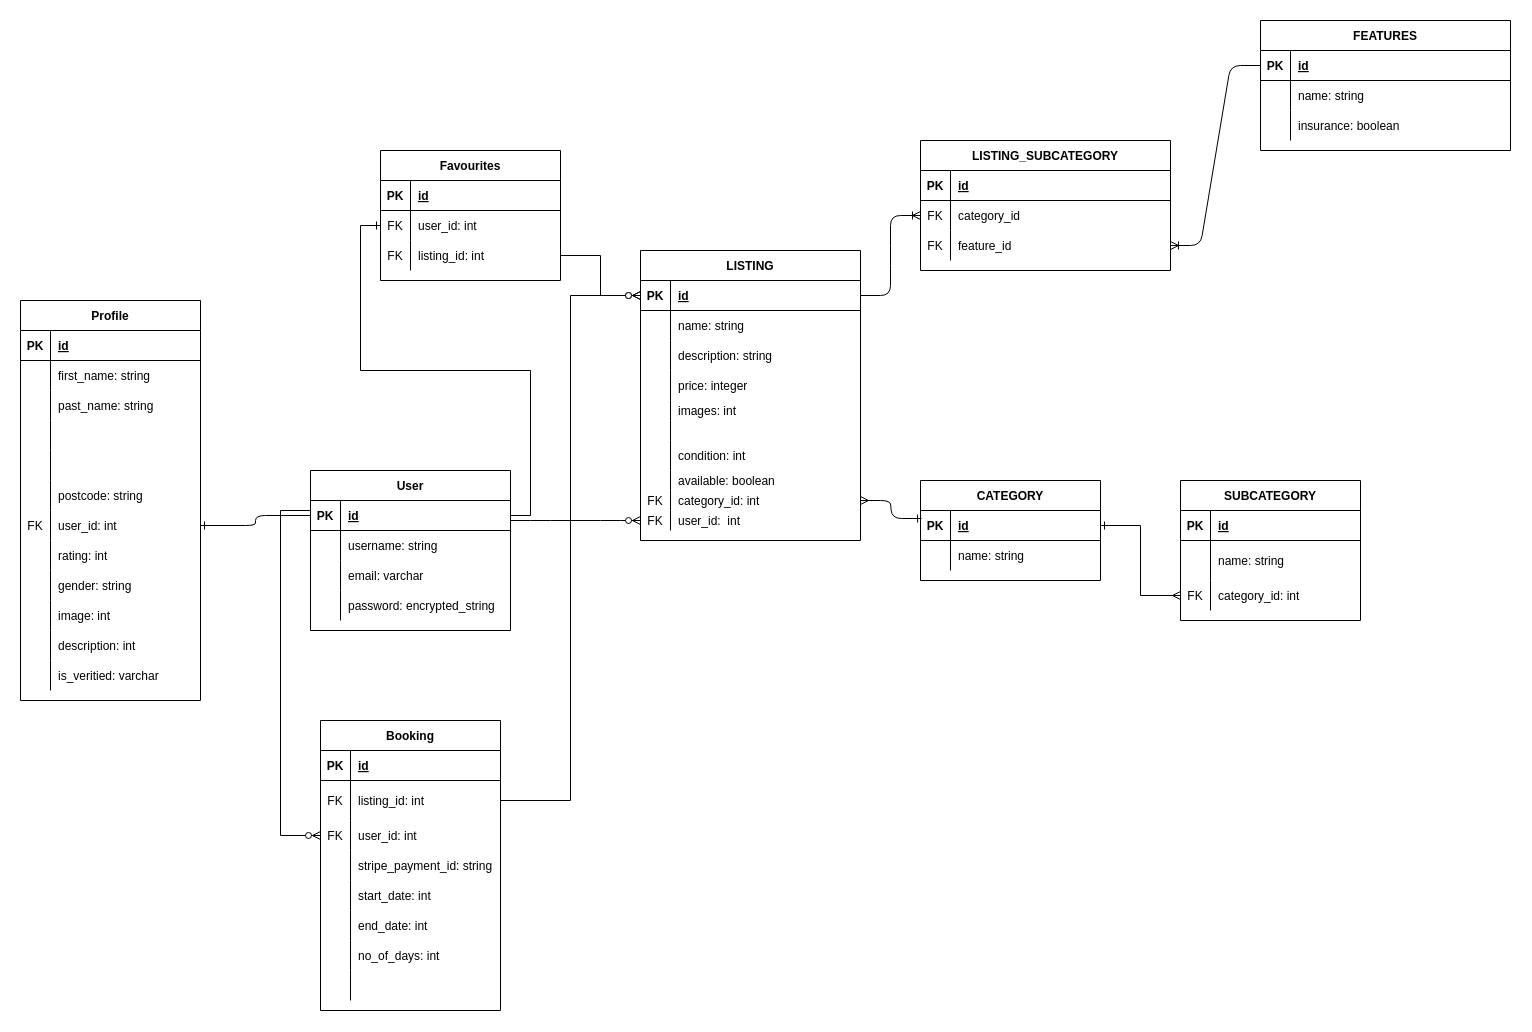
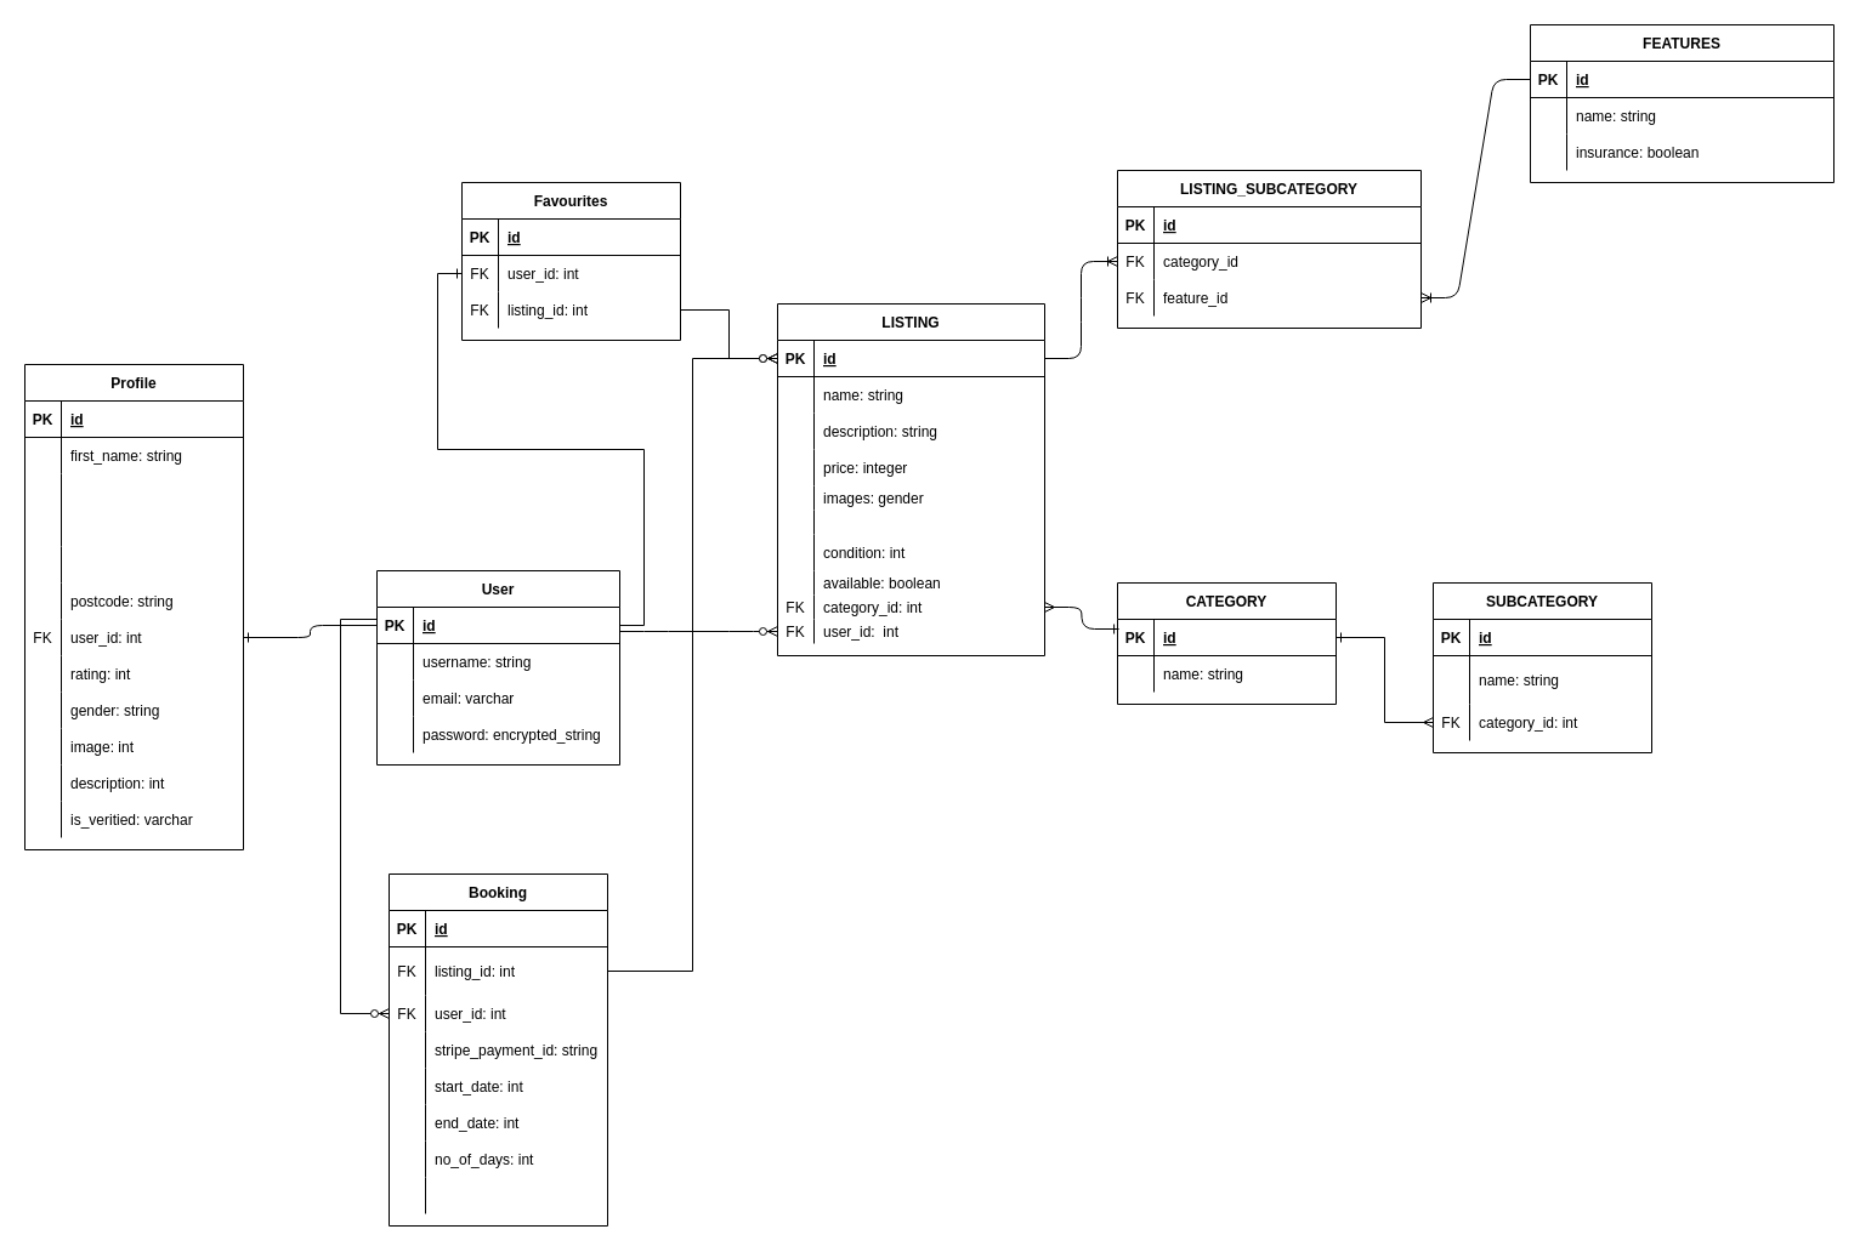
- <mxCell id="77" value="past_name: string" style="shape=partialRectangle;connectable=0;fillColor=none;top=0;left=0;bottom=0;right=0;align=left;spacingLeft=6;overflow=hidden;" vertex="1" parent="75"><mxGeometry x="30" width="150" height="30" as="geometry" /></mxCell>
- <mxCell id="37" value="images: int " style="shape=partialRectangle;overflow=hidden;connectable=0;fillColor=none;top=0;left=0;bottom=0;right=0;align=left;spacingLeft=6;" vertex="1" parent="35"><mxGeometry x="30" width="190" height="20" as="geometry" /></mxCell>
+ <mxCell id="37" value="images: gender " style="shape=partialRectangle;overflow=hidden;connectable=0;fillColor=none;top=0;left=0;bottom=0;right=0;align=left;spacingLeft=6;" vertex="1" parent="35"><mxGeometry x="30" width="190" height="20" as="geometry" /></mxCell>
